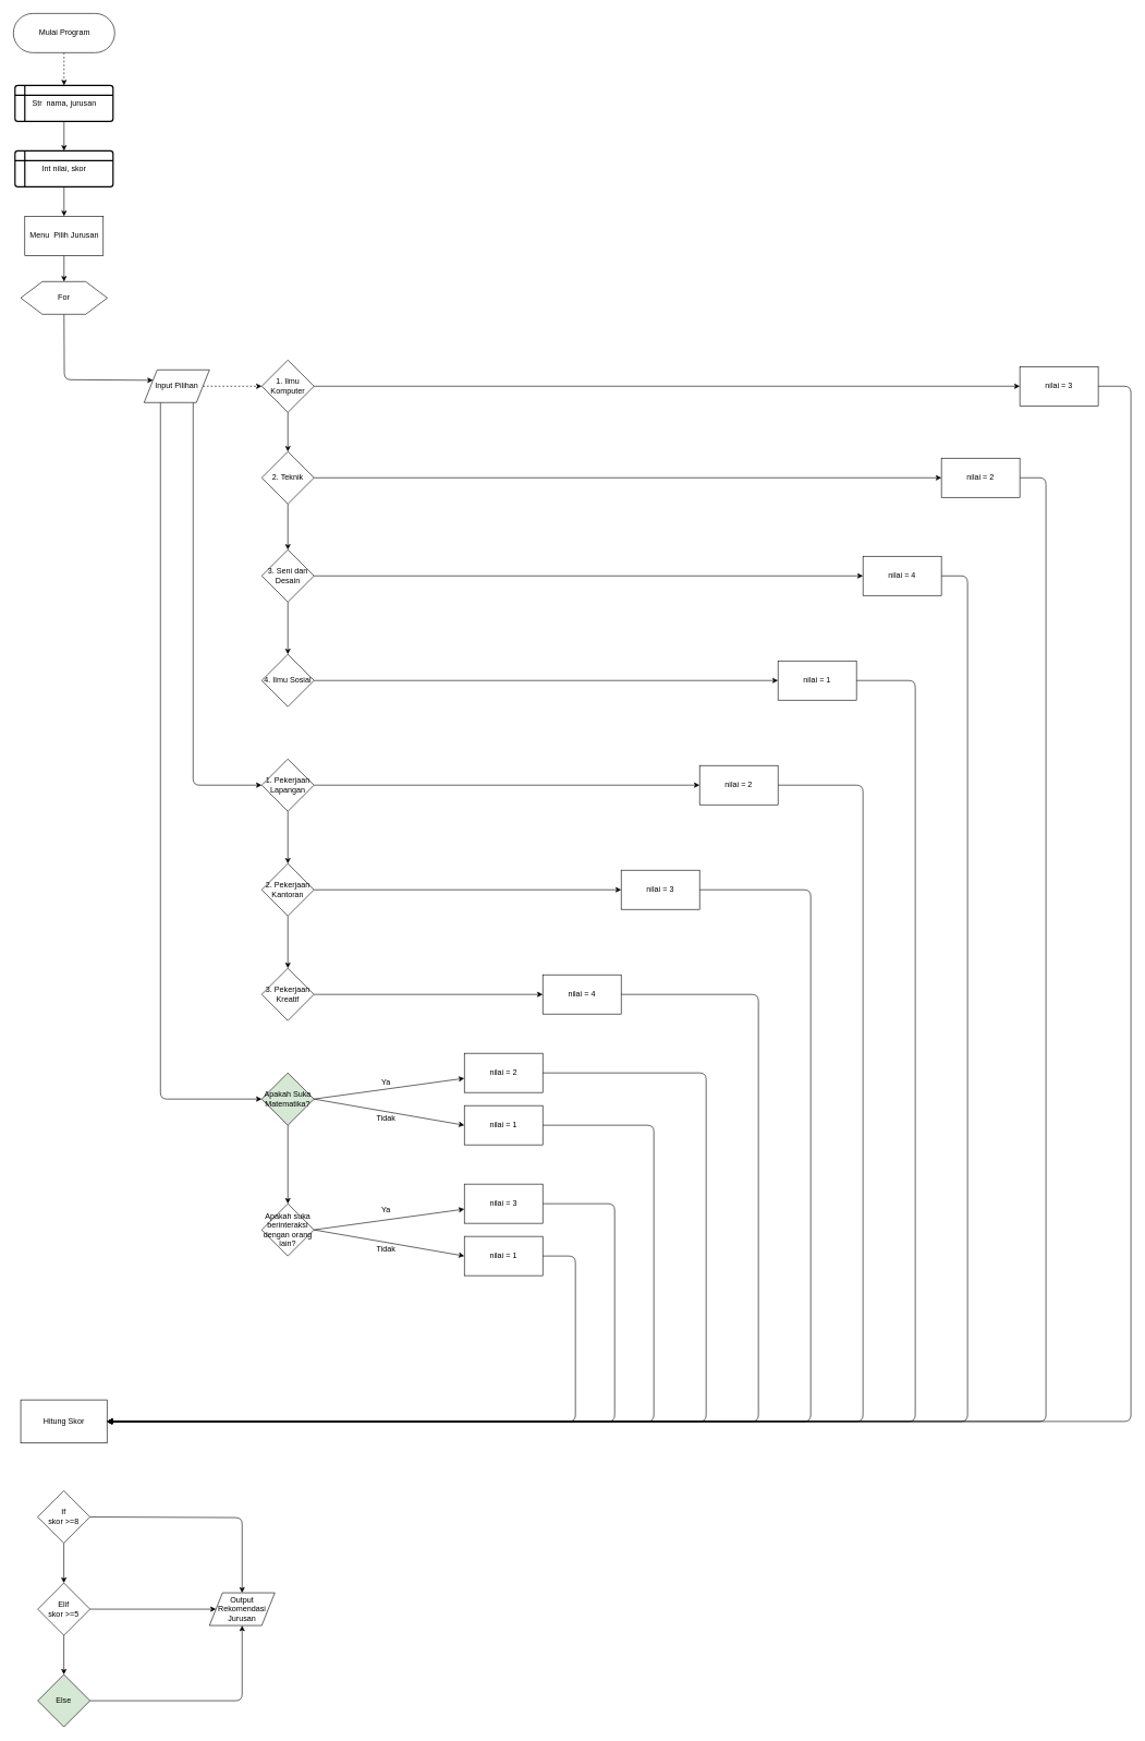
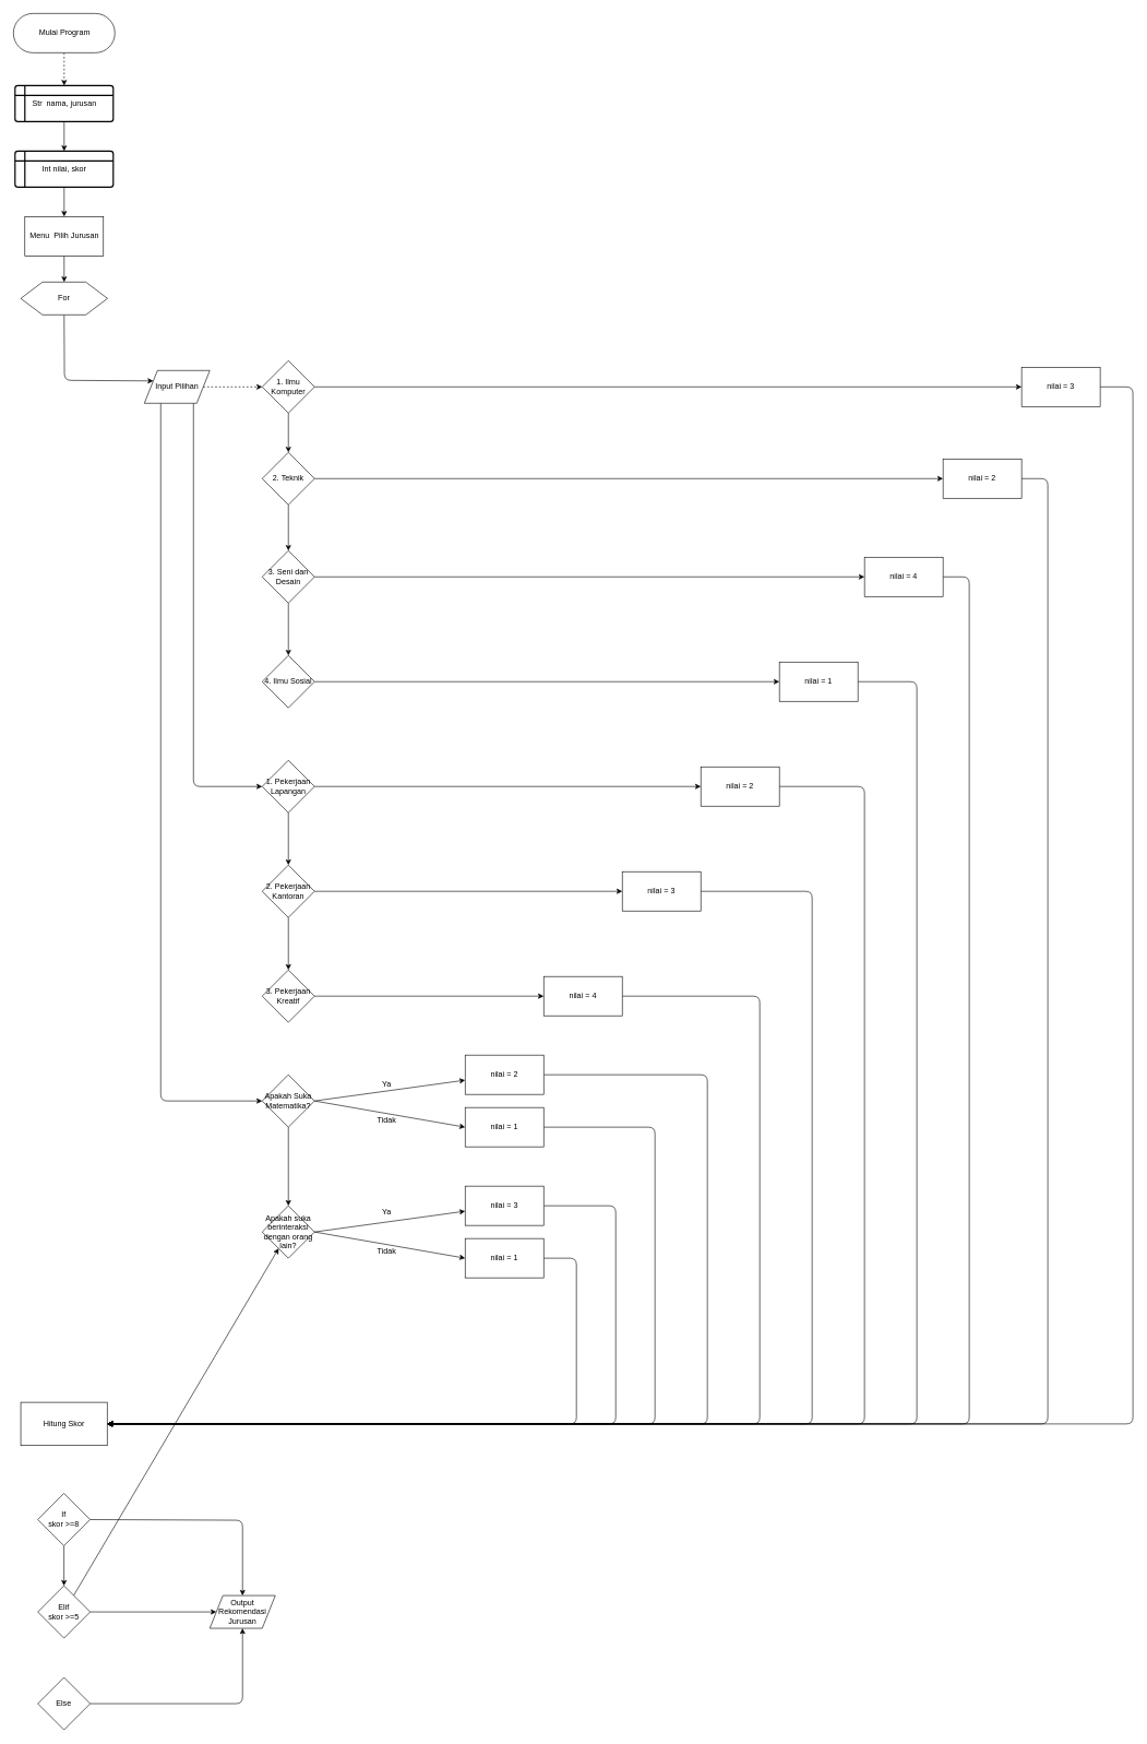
- <mxCell id="55" value="Apakah Suka Matematika?" style="rhombus;whiteSpace=wrap;html=1;dashed=0;fillColor=#d5e8d4;" parent="1" vertex="1"><mxGeometry x="400" y="1640" width="80" height="80" as="geometry" /></mxCell>
+ <mxCell id="55" value="Apakah Suka Matematika?" style="rhombus;whiteSpace=wrap;html=1;dashed=0;" parent="1" vertex="1"><mxGeometry x="400" y="1640" width="80" height="80" as="geometry" /></mxCell>
- <mxCell id="34" value="" style="edgeStyle=none;html=1;" parent="1" source="36" target="38" edge="1"><mxGeometry relative="1" as="geometry" /></mxCell>
+ <mxCell id="34" value="" style="edgeStyle=none;html=1;" parent="1" source="36" target="58" edge="1"><mxGeometry relative="1" as="geometry" /></mxCell>
- <mxCell id="38" value="Else" style="rhombus;whiteSpace=wrap;html=1;dashed=0;fillColor=#d5e8d4;" parent="1" vertex="1"><mxGeometry x="57.25" y="2560" width="80" height="80" as="geometry" /></mxCell>
+ <mxCell id="38" value="Else" style="rhombus;whiteSpace=wrap;html=1;dashed=0;" parent="1" vertex="1"><mxGeometry x="57.25" y="2560" width="80" height="80" as="geometry" /></mxCell>
